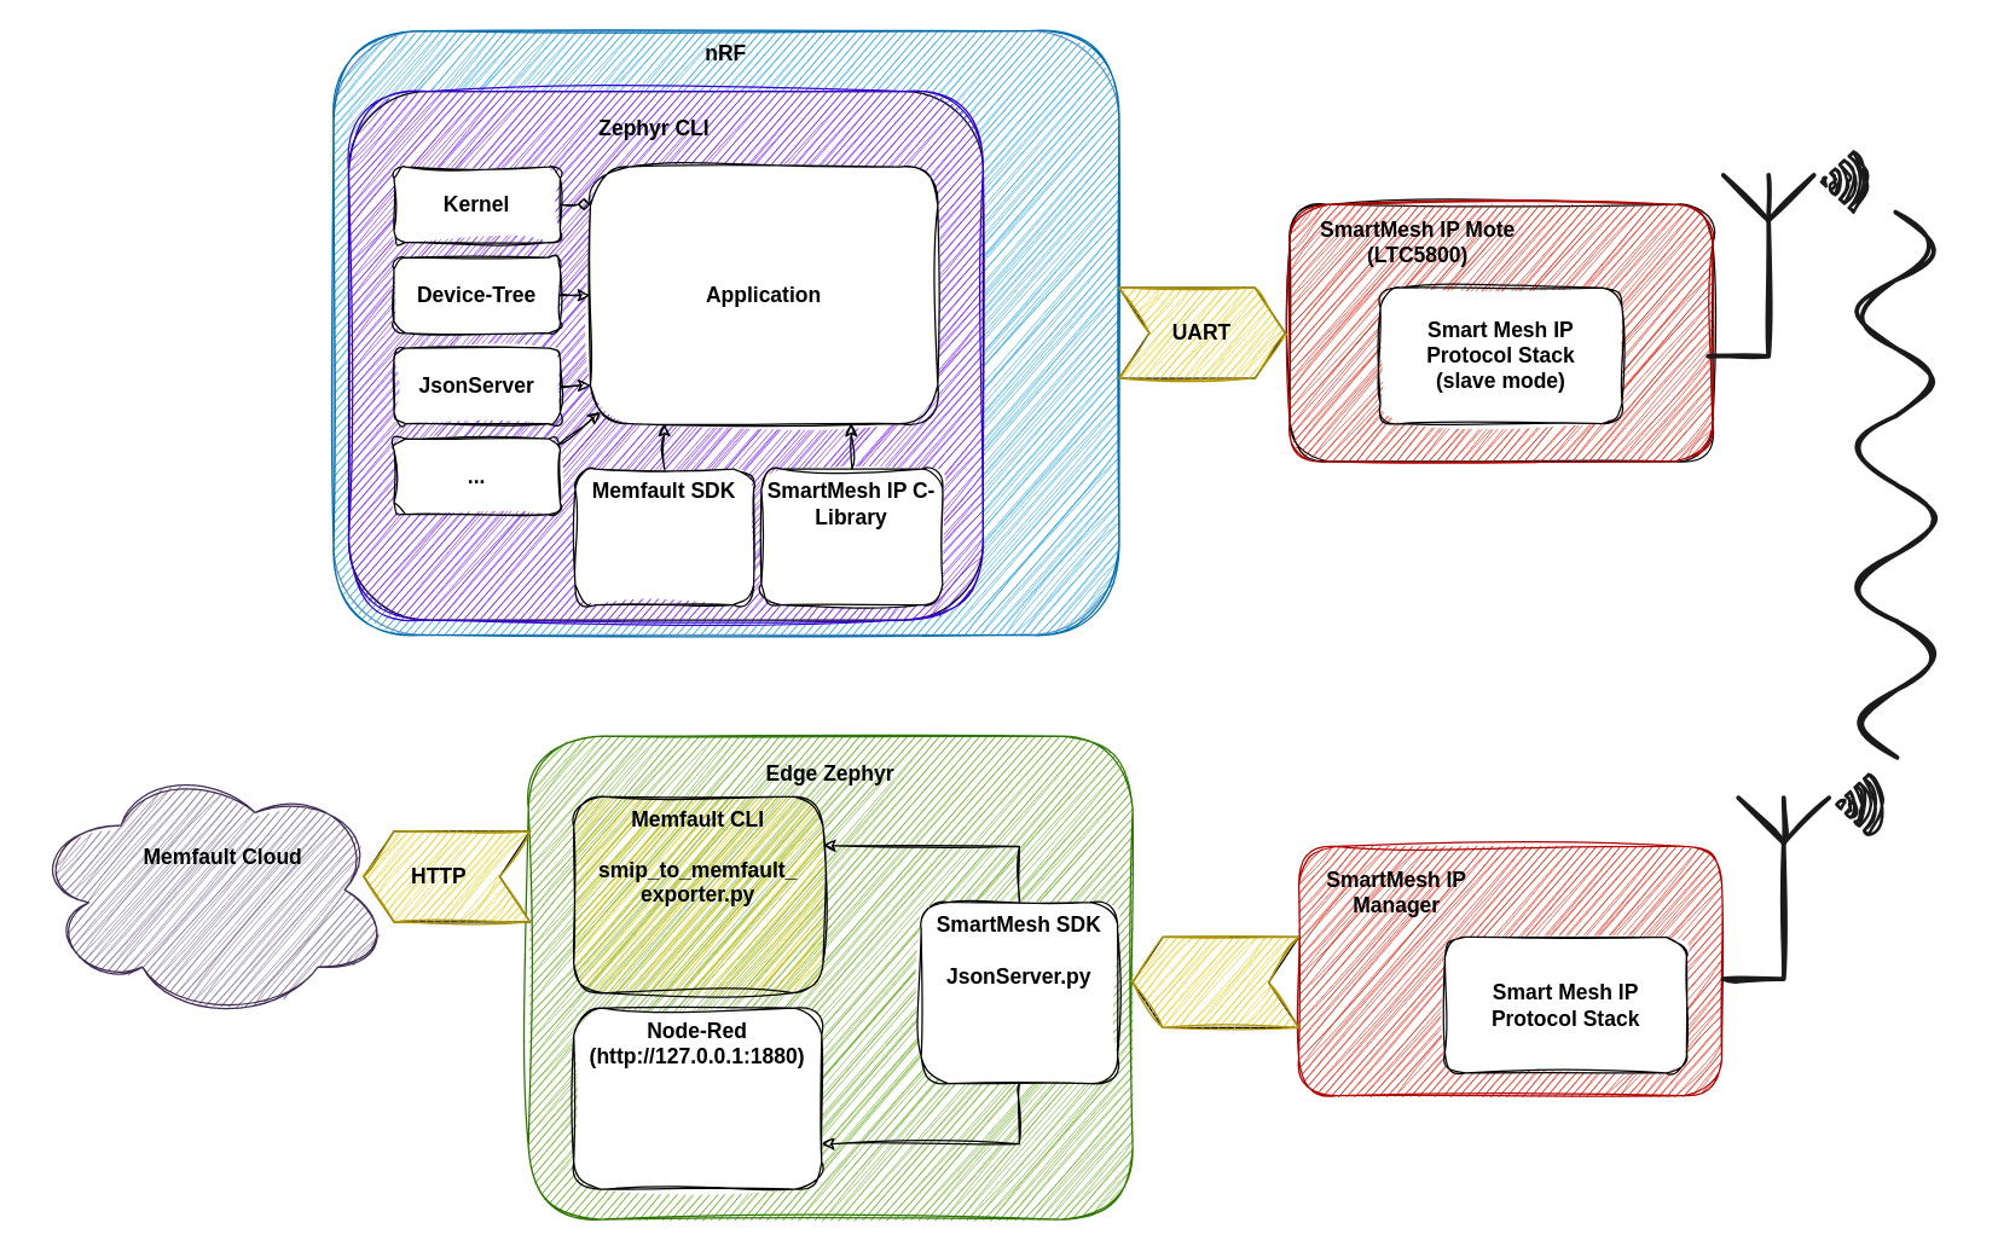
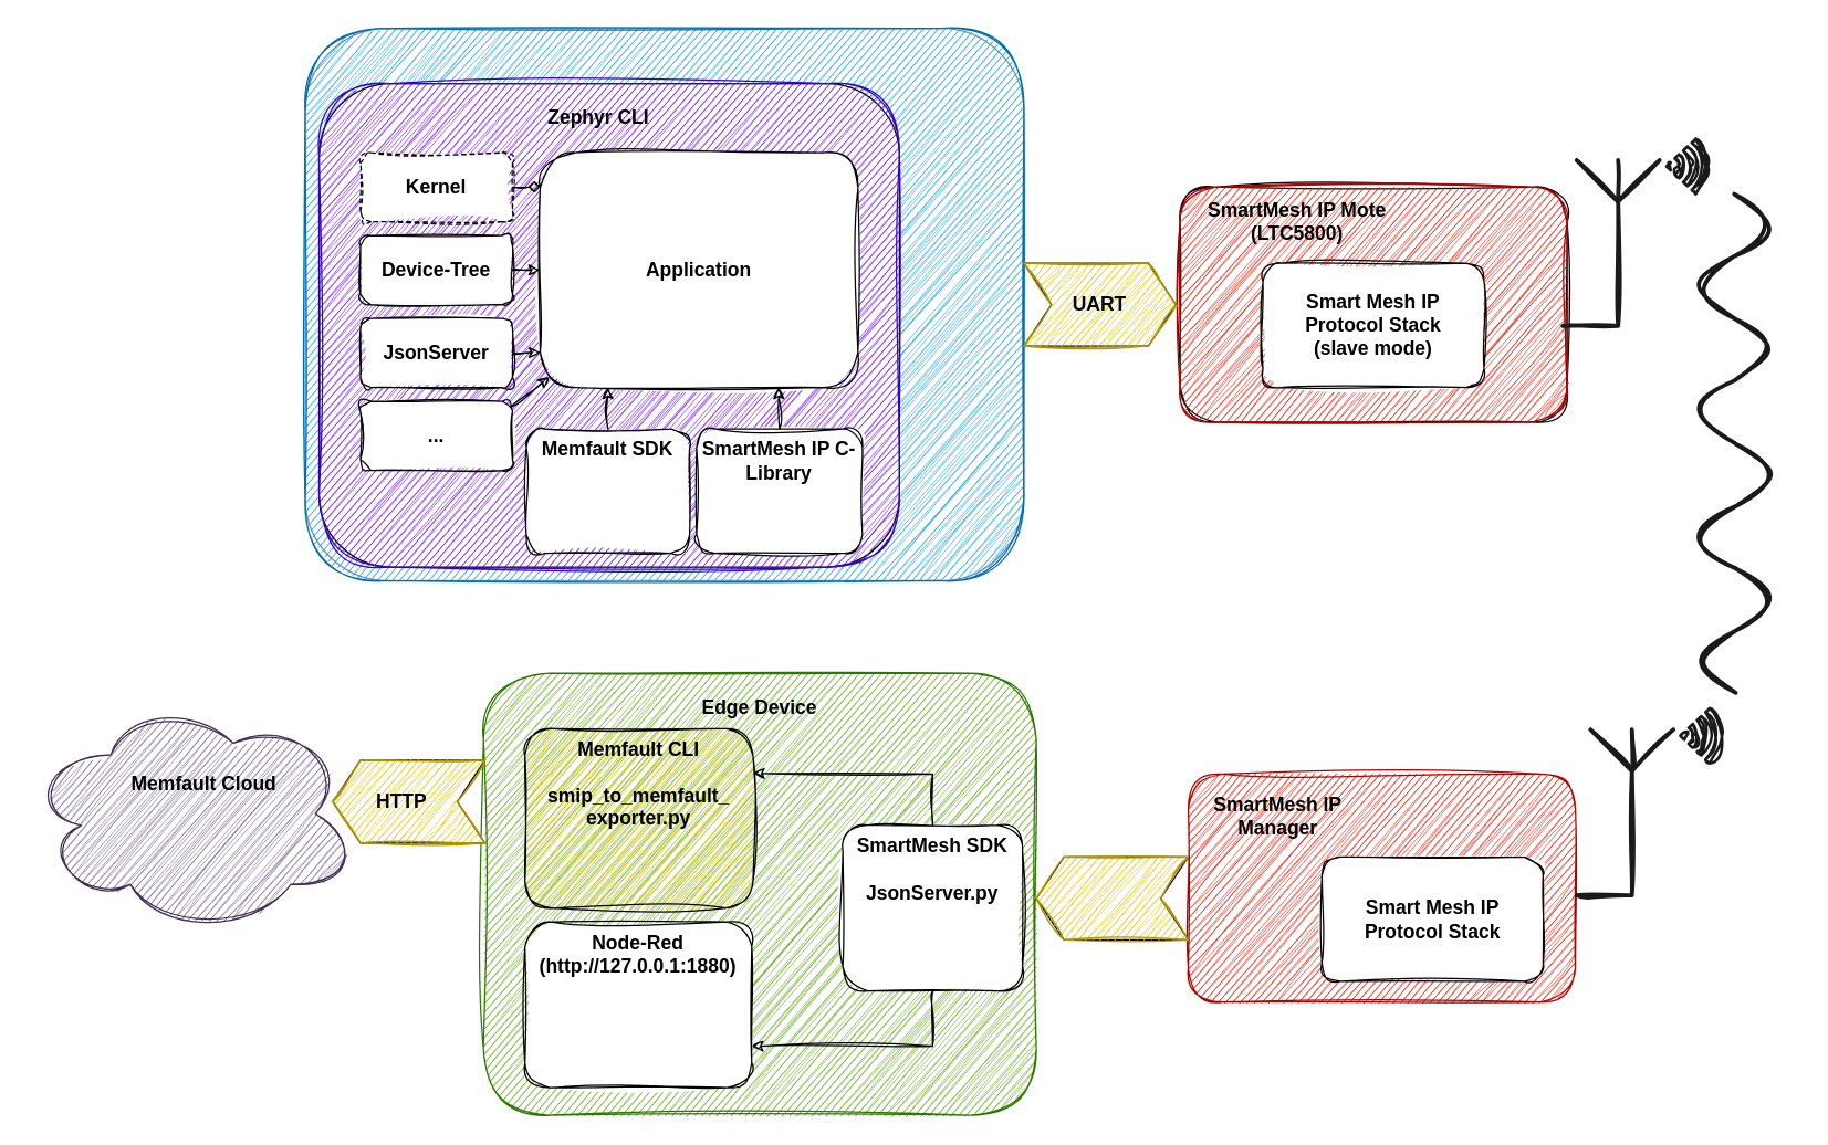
- <mxCell id="6" value="&lt;b&gt;&lt;font style=&quot;font-size: 14px;&quot;&gt;nRF&lt;/font&gt;&lt;/b&gt;" style="text;html=1;strokeColor=none;fillColor=none;align=center;verticalAlign=middle;whiteSpace=wrap;rounded=0;sketch=1;curveFitting=1;jiggle=2;" parent="1" vertex="1"><mxGeometry x="435" y="20" width="90" height="30" as="geometry" /></mxCell>
- <mxCell id="45" value="&lt;font style=&quot;font-size: 14px;&quot;&gt;&lt;b&gt;Kernel&lt;/b&gt;&lt;/font&gt;" style="rounded=1;whiteSpace=wrap;html=1;sketch=1;curveFitting=1;jiggle=2;" parent="1" vertex="1"><mxGeometry x="260" y="110" width="110" height="50" as="geometry" /></mxCell>
+ <mxCell id="45" value="&lt;font style=&quot;font-size: 14px;&quot;&gt;&lt;b&gt;Kernel&lt;/b&gt;&lt;/font&gt;" style="rounded=1;whiteSpace=wrap;html=1;sketch=1;curveFitting=1;jiggle=2;dashed=1;" parent="1" vertex="1"><mxGeometry x="260" y="110" width="110" height="50" as="geometry" /></mxCell>
- <mxCell id="27" value="&lt;b&gt;&lt;font style=&quot;font-size: 14px;&quot;&gt;Edge Zephyr&lt;/font&gt;&lt;/b&gt;" style="text;html=1;strokeColor=none;fillColor=none;align=center;verticalAlign=middle;whiteSpace=wrap;rounded=0;sketch=1;curveFitting=1;jiggle=2;" parent="24" vertex="1"><mxGeometry x="155" y="10" width="90" height="30" as="geometry" /></mxCell>
+ <mxCell id="27" value="&lt;b&gt;&lt;font style=&quot;font-size: 14px;&quot;&gt;Edge Device&lt;/font&gt;&lt;/b&gt;" style="text;html=1;strokeColor=none;fillColor=none;align=center;verticalAlign=middle;whiteSpace=wrap;rounded=0;sketch=1;curveFitting=1;jiggle=2;" parent="24" vertex="1"><mxGeometry x="155" y="10" width="90" height="30" as="geometry" /></mxCell>
